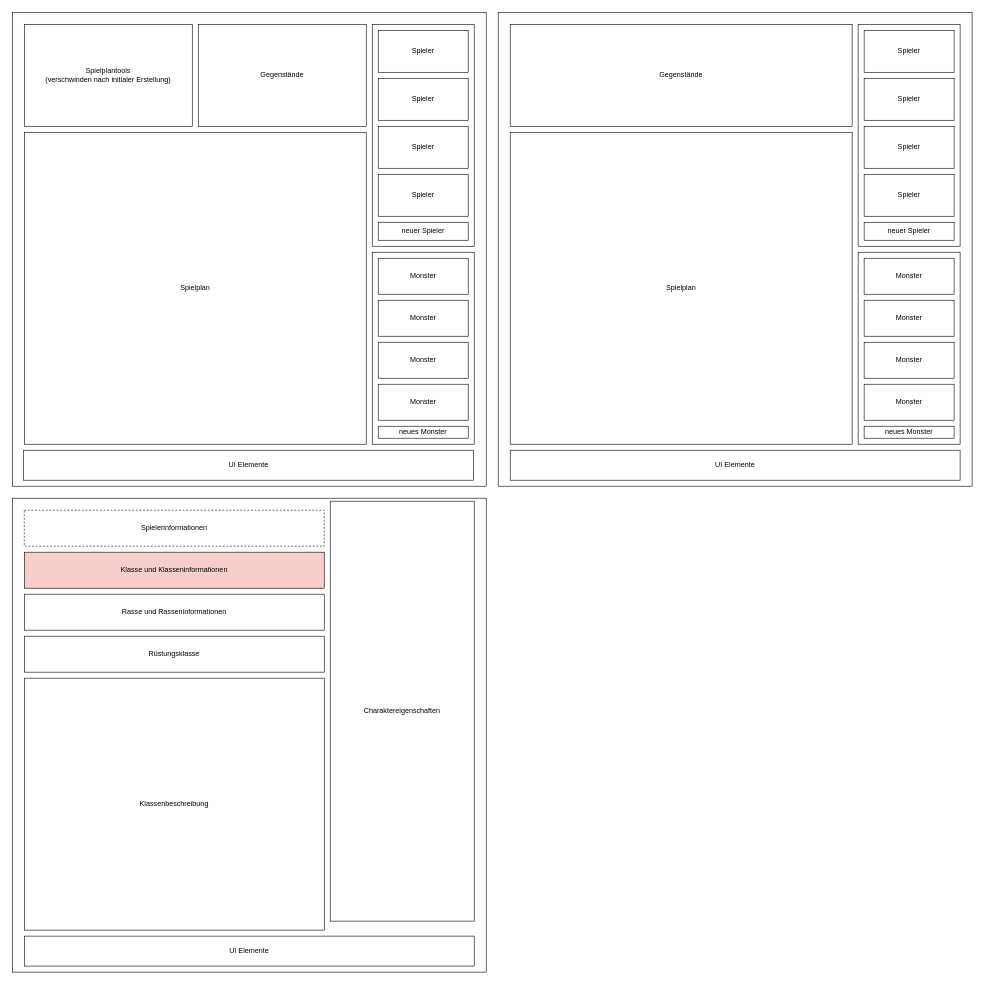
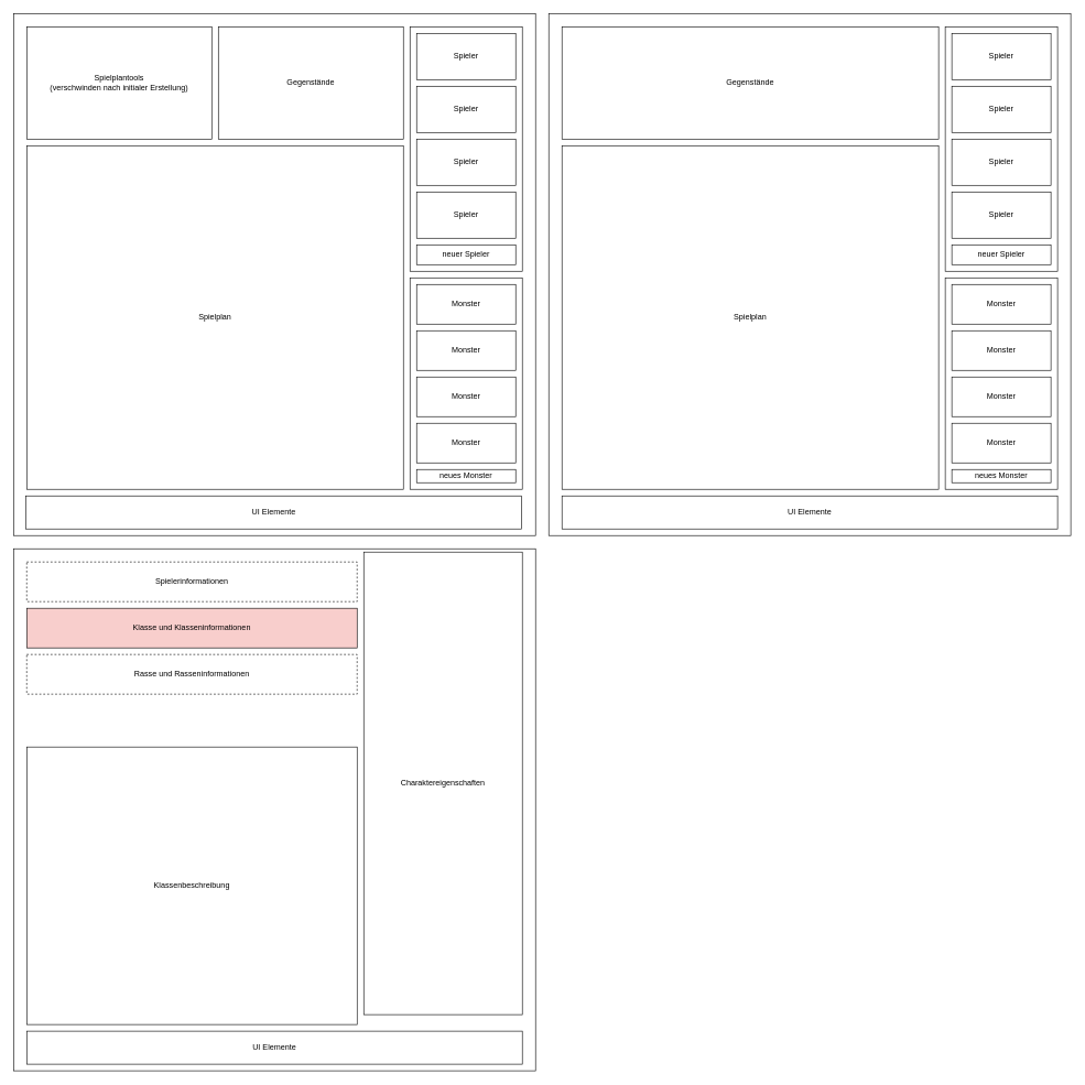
- <mxCell id="21" value="Rasse und Rasseninformationen" style="rounded=0;whiteSpace=wrap;html=1;" vertex="1" parent="1"><mxGeometry x="40" y="990" width="500" height="60" as="geometry" /></mxCell>
+ <mxCell id="21" value="Rasse und Rasseninformationen" style="rounded=0;whiteSpace=wrap;html=1;dashed=1;" vertex="1" parent="1"><mxGeometry x="40" y="990" width="500" height="60" as="geometry" /></mxCell>
- <mxCell id="42" value="Rüstungsklasse" style="rounded=0;whiteSpace=wrap;html=1;" vertex="1" parent="1"><mxGeometry x="40" y="1060" width="500" height="60" as="geometry" /></mxCell>
